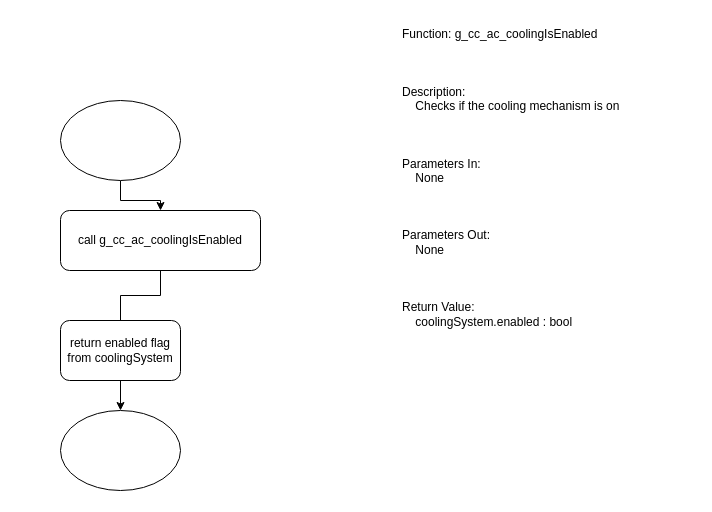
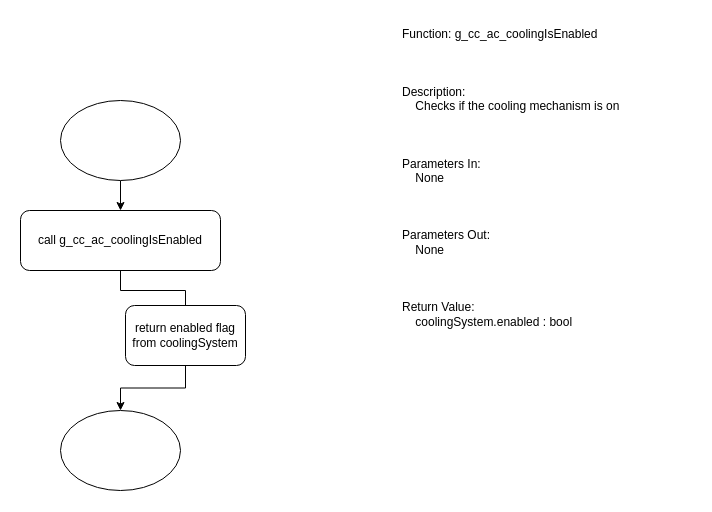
- <mxCell id="6" value="call&amp;nbsp;g_cc_ac_coolingIsEnabled" style="rounded=1;whiteSpace=wrap;html=1;" vertex="1" parent="1"><mxGeometry x="60" y="210" width="200" height="60" as="geometry" /></mxCell>
+ <mxCell id="6" value="call&amp;nbsp;g_cc_ac_coolingIsEnabled" style="rounded=1;whiteSpace=wrap;html=1;" vertex="1" parent="1"><mxGeometry x="20" y="210" width="200" height="60" as="geometry" /></mxCell>
- <mxCell id="8" value="return enabled flag from coolingSystem" style="rounded=1;whiteSpace=wrap;html=1;" vertex="1" parent="1"><mxGeometry x="60" y="320" width="120" height="60" as="geometry" /></mxCell>
+ <mxCell id="8" value="return enabled flag from coolingSystem" style="rounded=1;whiteSpace=wrap;html=1;" vertex="1" parent="1"><mxGeometry x="125" y="305" width="120" height="60" as="geometry" /></mxCell>
